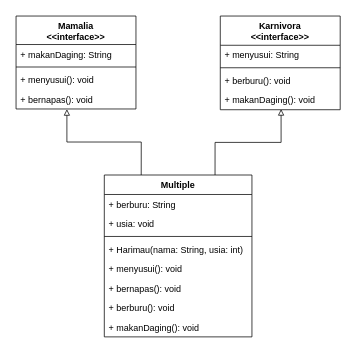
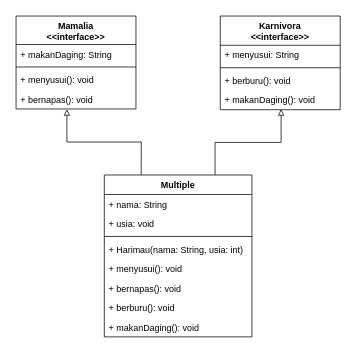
- <mxCell id="3" value="+ berburu: String" style="text;align=left;verticalAlign=top;spacingLeft=4;spacingRight=4;overflow=hidden;rotatable=0;points=[[0,0.5],[1,0.5]];portConstraint=eastwest;" parent="2" vertex="1"><mxGeometry y="26" width="197" height="26" as="geometry" /></mxCell>
+ <mxCell id="3" value="+ nama: String" style="text;align=left;verticalAlign=top;spacingLeft=4;spacingRight=4;overflow=hidden;rotatable=0;points=[[0,0.5],[1,0.5]];portConstraint=eastwest;" parent="2" vertex="1"><mxGeometry y="26" width="197" height="26" as="geometry" /></mxCell>
